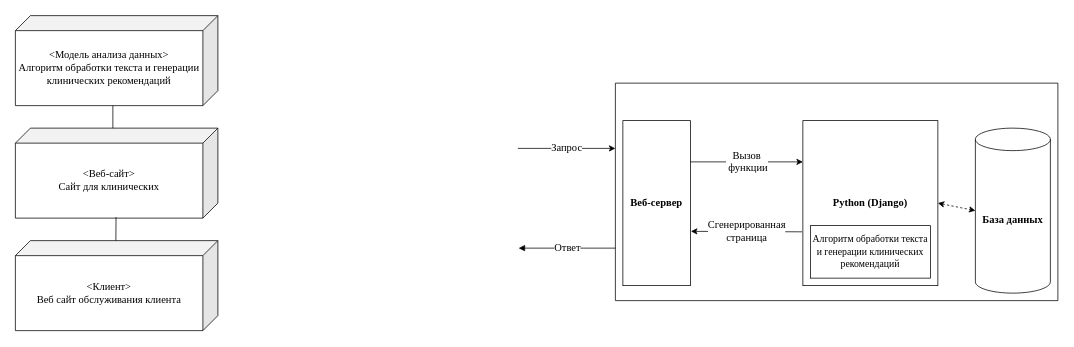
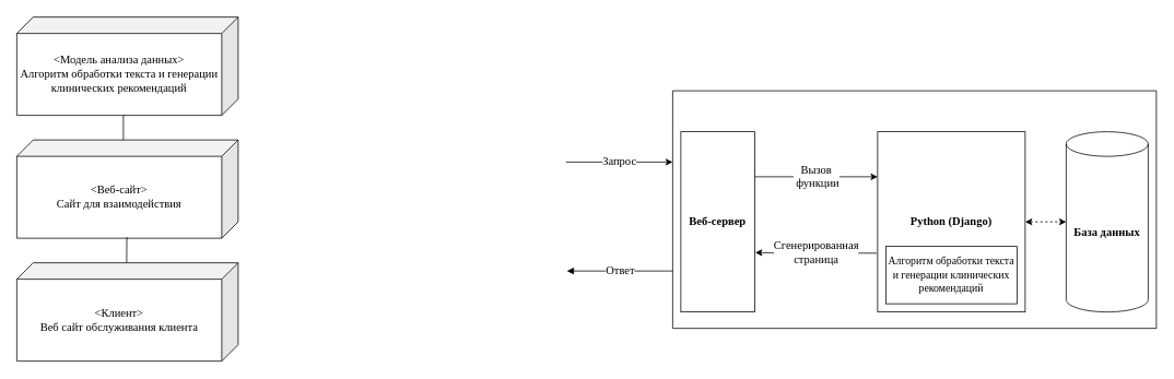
- <mxCell id="3" value="&amp;lt;Веб-сайт&amp;gt;&lt;br style=&quot;font-size: 14px;&quot;&gt;Сайт для клинических" style="shape=cube;whiteSpace=wrap;html=1;boundedLbl=1;backgroundOutline=1;darkOpacity=0.05;darkOpacity2=0.1;flipV=0;flipH=1;fontFamily=Times New Roman;fontSize=14;" parent="1" vertex="1"><mxGeometry x="20" y="170" width="270" height="120" as="geometry" /></mxCell>
+ <mxCell id="3" value="&amp;lt;Веб-сайт&amp;gt;&lt;br style=&quot;font-size: 14px;&quot;&gt;Сайт для взаимодействия" style="shape=cube;whiteSpace=wrap;html=1;boundedLbl=1;backgroundOutline=1;darkOpacity=0.05;darkOpacity2=0.1;flipV=0;flipH=1;fontFamily=Times New Roman;fontSize=14;" parent="1" vertex="1"><mxGeometry x="20" y="170" width="270" height="120" as="geometry" /></mxCell>
- <mxCell id="12" value="База данных" style="shape=cylinder3;whiteSpace=wrap;html=1;boundedLbl=1;backgroundOutline=1;size=15;fontFamily=Times New Roman;fontSize=14;fontStyle=1" vertex="1" parent="1"><mxGeometry x="1300" y="170" width="100" height="220" as="geometry" /></mxCell>
+ <mxCell id="12" value="База данных" style="shape=cylinder3;whiteSpace=wrap;html=1;boundedLbl=1;backgroundOutline=1;size=15;fontFamily=Times New Roman;fontSize=14;fontStyle=1" vertex="1" parent="1"><mxGeometry x="1300" y="160" width="100" height="220" as="geometry" /></mxCell>
